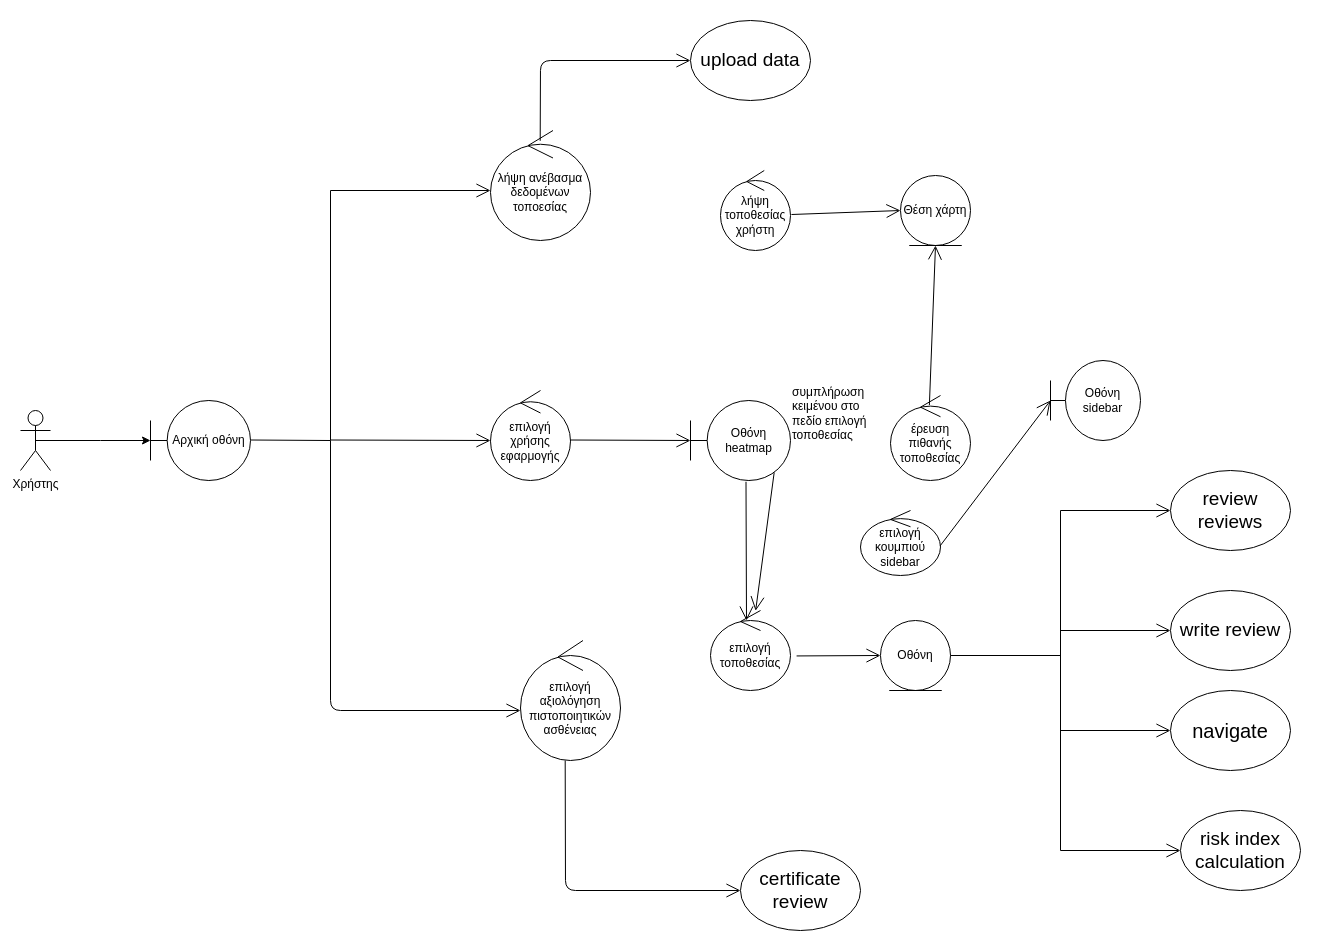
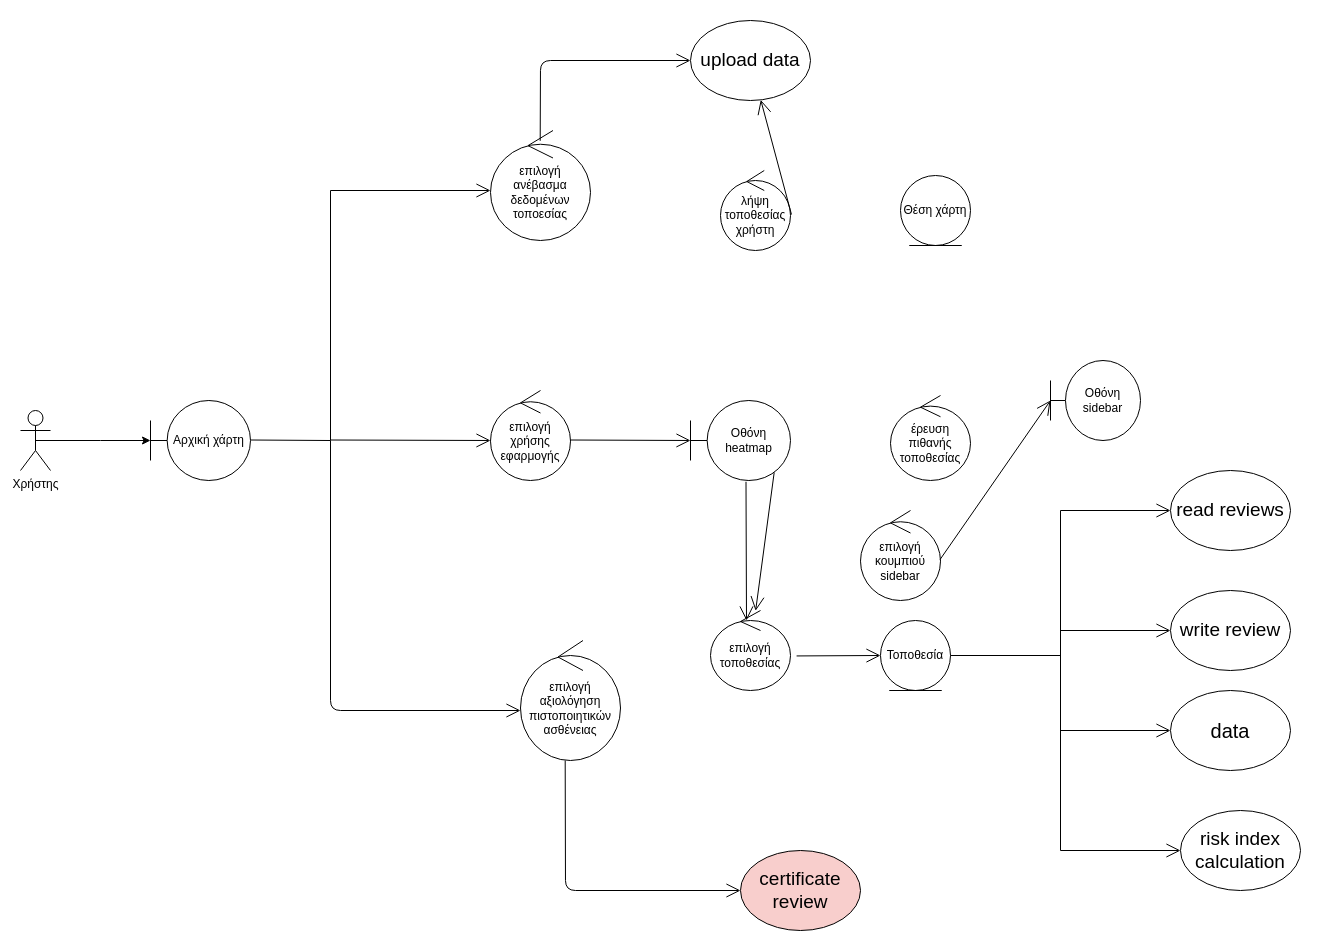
- <mxCell id="6" value="λήψη ανέβασμα δεδομένων τοποεσίας" style="ellipse;shape=umlControl;whiteSpace=wrap;html=1;gradientColor=#ffffff;" parent="1" vertex="1"><mxGeometry x="490" y="130" width="100" height="110" as="geometry" /></mxCell>
+ <mxCell id="6" value="επιλογή ανέβασμα δεδομένων τοποεσίας" style="ellipse;shape=umlControl;whiteSpace=wrap;html=1;gradientColor=#ffffff;" parent="1" vertex="1"><mxGeometry x="490" y="130" width="100" height="110" as="geometry" /></mxCell>
- <mxCell id="14" value="" style="endArrow=open;endFill=1;endSize=12;html=1;exitX=1.014;exitY=0.55;exitDx=0;exitDy=0;exitPerimeter=0;entryX=0;entryY=0.5;entryDx=0;entryDy=0;" parent="1" source="13" target="15" edge="1"><mxGeometry width="160" relative="1" as="geometry"><mxPoint x="790" y="260" as="sourcePoint" /><mxPoint x="890" y="210" as="targetPoint" /></mxGeometry></mxCell>
+ <mxCell id="14" value="" style="endArrow=open;endFill=1;endSize=12;html=1;exitX=1.014;exitY=0.55;exitDx=0;exitDy=0;exitPerimeter=0;" parent="1" source="13" target="39" edge="1"><mxGeometry width="160" relative="1" as="geometry"><mxPoint x="790" y="260" as="sourcePoint" /><mxPoint x="890" y="210" as="targetPoint" /></mxGeometry></mxCell>
- <mxCell id="17" value="" style="endArrow=open;endFill=1;endSize=12;html=1;exitX=0.486;exitY=0.113;exitDx=0;exitDy=0;exitPerimeter=0;entryX=0.5;entryY=1;entryDx=0;entryDy=0;" parent="1" source="16" target="15" edge="1"><mxGeometry width="160" relative="1" as="geometry"><mxPoint x="670" y="400" as="sourcePoint" /><mxPoint x="830" y="400" as="targetPoint" /></mxGeometry></mxCell>
- <mxCell id="29" value="συμπλήρωση κειμένου στο πεδίο επιλογή τοποθεσίας" style="text;html=1;strokeColor=none;fillColor=none;align=left;verticalAlign=middle;whiteSpace=wrap;rounded=0;" parent="1" vertex="1"><mxGeometry x="790" y="380" width="90" height="65" as="geometry" /></mxCell>
- <mxCell id="4" value="Αρχική οθόνη" style="shape=umlBoundary;whiteSpace=wrap;html=1;gradientColor=#ffffff;" parent="1" vertex="1"><mxGeometry x="150" y="400" width="100" height="80" as="geometry" /></mxCell>
+ <mxCell id="4" value="Αρχική χάρτη" style="shape=umlBoundary;whiteSpace=wrap;html=1;gradientColor=#ffffff;" parent="1" vertex="1"><mxGeometry x="150" y="400" width="100" height="80" as="geometry" /></mxCell>
- <mxCell id="34" value="&lt;font style=&quot;font-size: 19px&quot;&gt;review reviews&lt;/font&gt;" style="ellipse;whiteSpace=wrap;html=1;" vertex="1" parent="1"><mxGeometry x="1170" y="470" width="120" height="80" as="geometry" /></mxCell>
+ <mxCell id="34" value="&lt;font style=&quot;font-size: 19px&quot;&gt;read reviews&lt;/font&gt;" style="ellipse;whiteSpace=wrap;html=1;" vertex="1" parent="1"><mxGeometry x="1170" y="470" width="120" height="80" as="geometry" /></mxCell>
- <mxCell id="31" value="επιλογή κουμπιού sidebar" style="ellipse;shape=umlControl;whiteSpace=wrap;html=1;gradientColor=#ffffff;" parent="1" vertex="1"><mxGeometry x="860" y="510" width="80" height="65" as="geometry" /></mxCell>
+ <mxCell id="31" value="επιλογή κουμπιού sidebar" style="ellipse;shape=umlControl;whiteSpace=wrap;html=1;gradientColor=#ffffff;" parent="1" vertex="1"><mxGeometry x="860" y="510" width="80" height="90" as="geometry" /></mxCell>
- <mxCell id="21" value="Οθόνη" style="ellipse;shape=umlEntity;whiteSpace=wrap;html=1;gradientColor=#ffffff;" parent="1" vertex="1"><mxGeometry x="880" y="620" width="70" height="70" as="geometry" /></mxCell>
+ <mxCell id="21" value="Τοποθεσία" style="ellipse;shape=umlEntity;whiteSpace=wrap;html=1;gradientColor=#ffffff;" parent="1" vertex="1"><mxGeometry x="880" y="620" width="70" height="70" as="geometry" /></mxCell>
- <mxCell id="36" value="&lt;font style=&quot;font-size: 20px&quot;&gt;navigate&lt;/font&gt;" style="ellipse;whiteSpace=wrap;html=1;" vertex="1" parent="1"><mxGeometry x="1170" y="690" width="120" height="80" as="geometry" /></mxCell>
+ <mxCell id="36" value="&lt;font style=&quot;font-size: 20px&quot;&gt;data&lt;/font&gt;" style="ellipse;whiteSpace=wrap;html=1;" vertex="1" parent="1"><mxGeometry x="1170" y="690" width="120" height="80" as="geometry" /></mxCell>
- <mxCell id="41" value="&lt;font style=&quot;font-size: 19px&quot;&gt;certificate review&lt;/font&gt;" style="ellipse;whiteSpace=wrap;html=1;" vertex="1" parent="1"><mxGeometry x="740" y="850" width="120" height="80" as="geometry" /></mxCell>
+ <mxCell id="41" value="&lt;font style=&quot;font-size: 19px&quot;&gt;certificate review&lt;/font&gt;" style="ellipse;whiteSpace=wrap;html=1;fillColor=#f8cecc;" vertex="1" parent="1"><mxGeometry x="740" y="850" width="120" height="80" as="geometry" /></mxCell>
